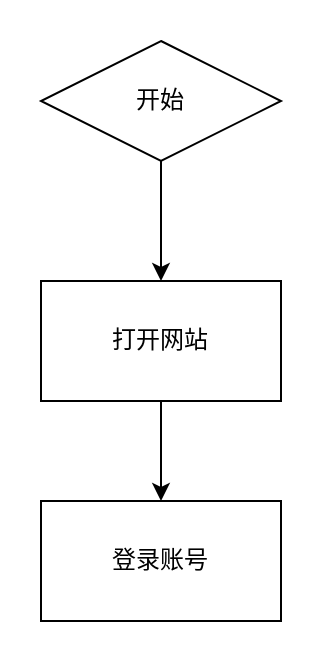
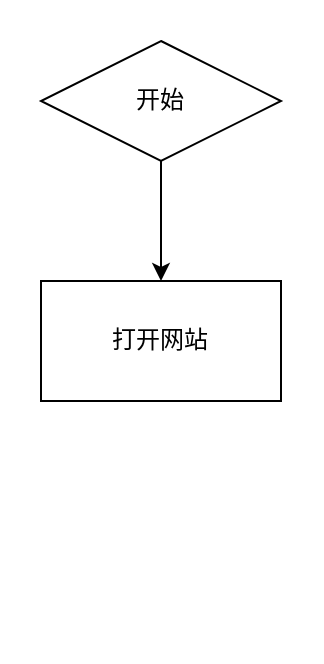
- <mxCell id="4" value="" style="edgeStyle=orthogonalEdgeStyle;rounded=0;orthogonalLoop=1;jettySize=auto;html=1;" edge="1" parent="1" source="5" target="6"><mxGeometry relative="1" as="geometry" /></mxCell>
- <mxCell id="6" value="登录账号" style="rounded=0;whiteSpace=wrap;html=1;" vertex="1" parent="1"><mxGeometry x="20" y="250" width="120" height="60" as="geometry" /></mxCell>
